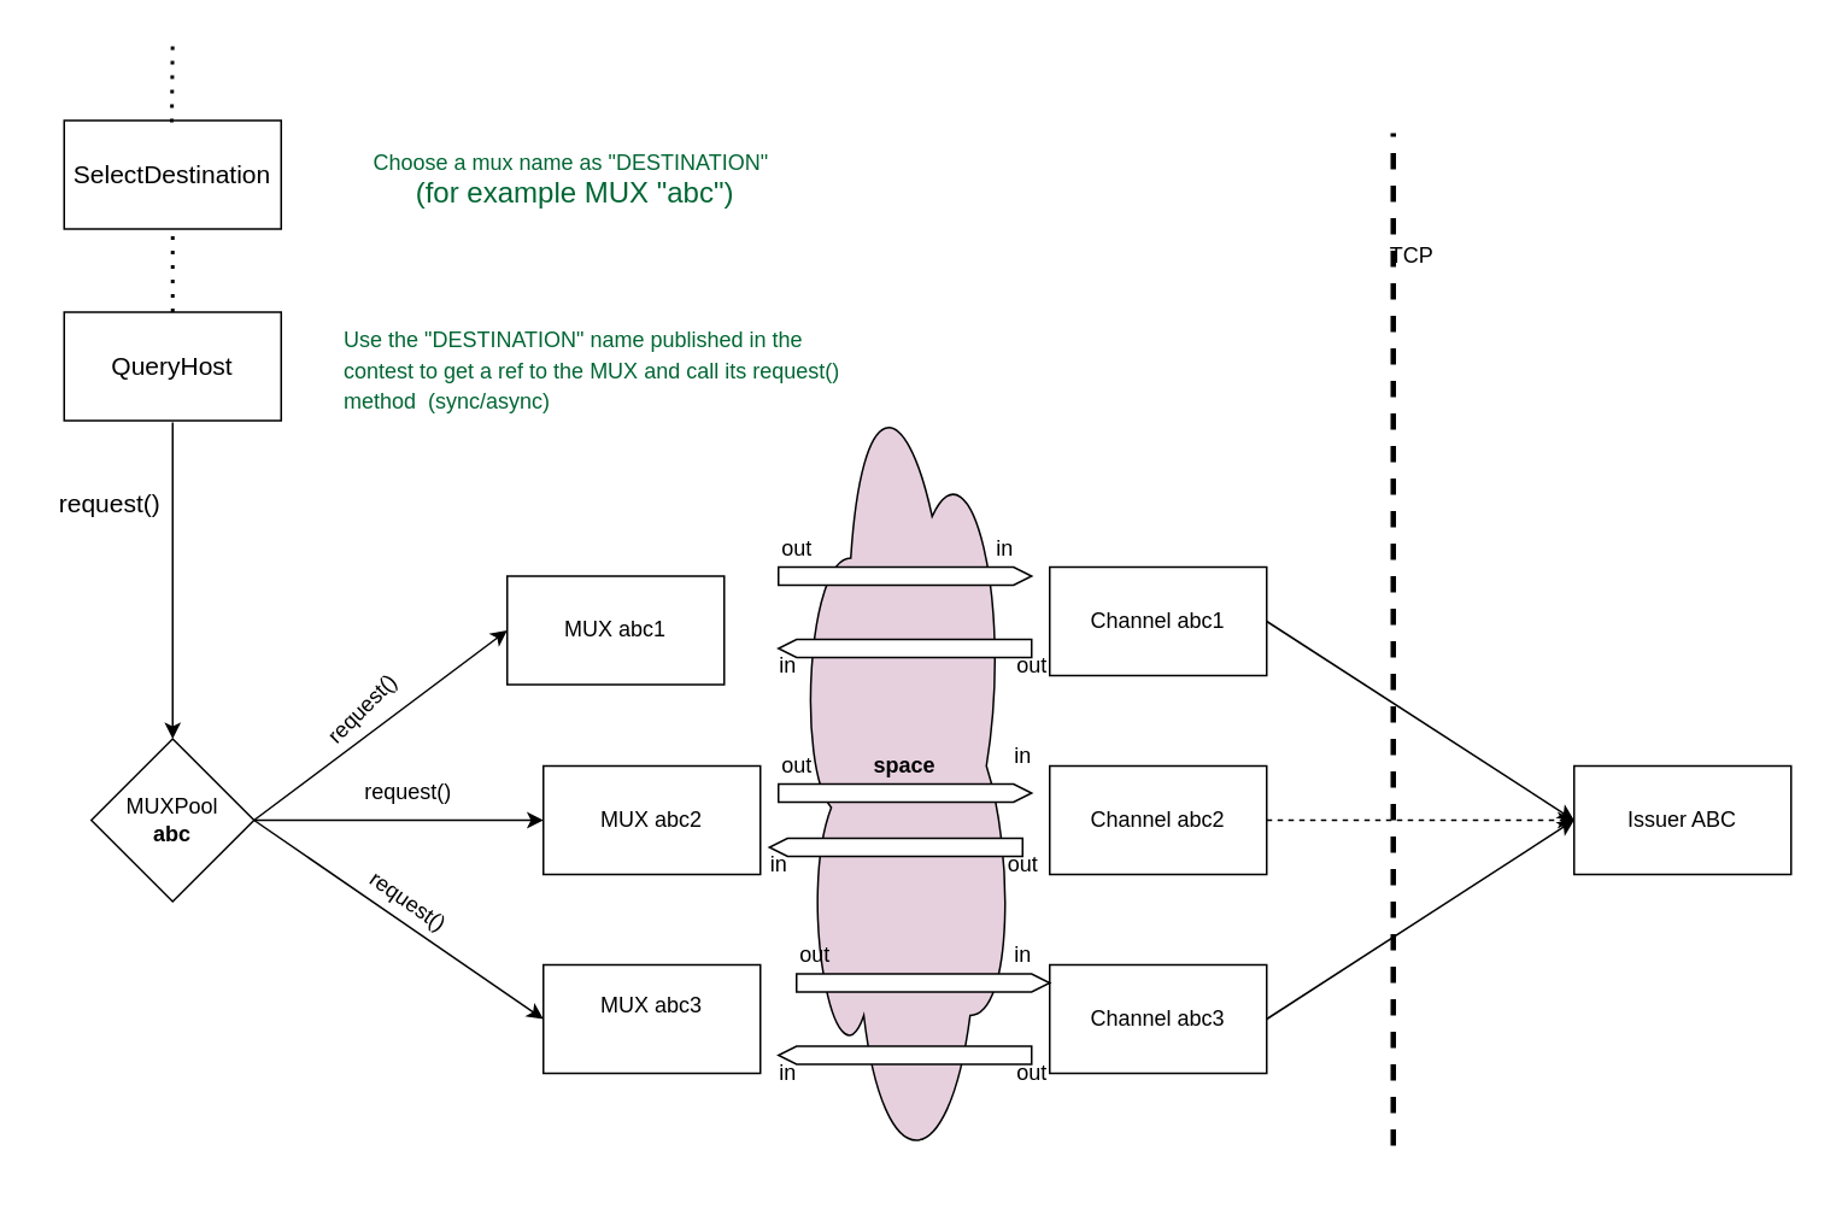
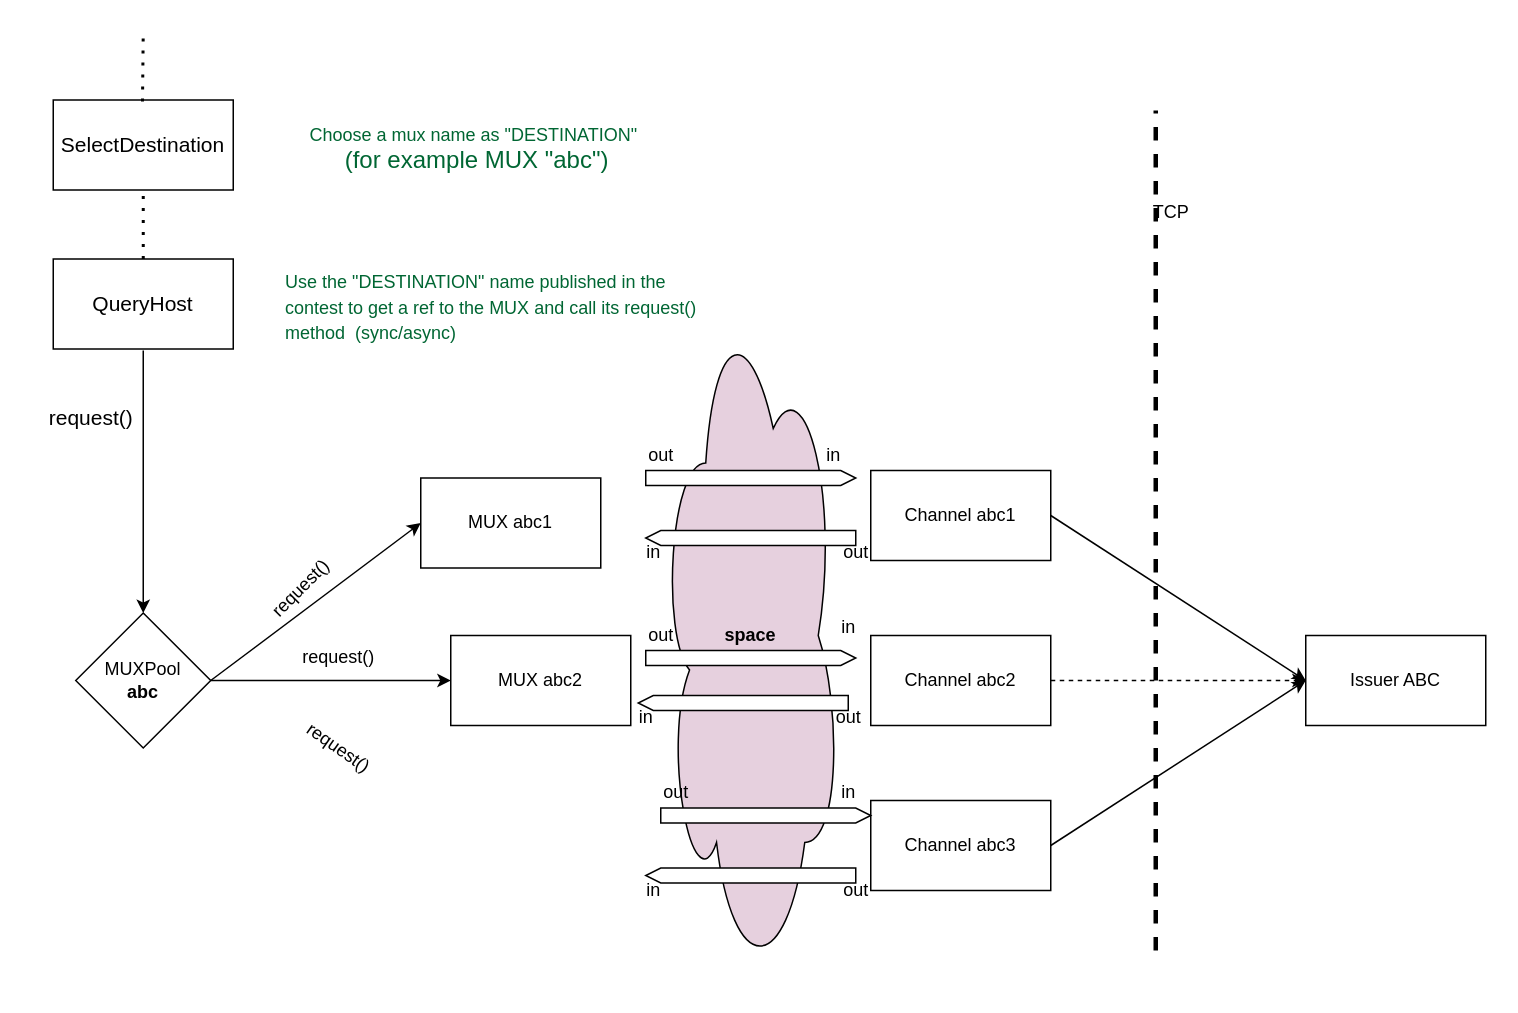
- <mxCell id="41" value="" style="endArrow=classic;html=1;rounded=0;exitX=1;exitY=0.5;exitDx=0;exitDy=0;entryX=0;entryY=0.5;entryDx=0;entryDy=0;" edge="1" parent="1" source="34" target="5"><mxGeometry width="50" height="50" relative="1" as="geometry"><mxPoint x="150" y="463" as="sourcePoint" /><mxPoint x="310" y="463" as="targetPoint" /></mxGeometry></mxCell>
- <mxCell id="5" value="&lt;div&gt;MUX abc3&lt;/div&gt;&lt;div&gt;&lt;br&gt;&lt;/div&gt;" style="rounded=0;whiteSpace=wrap;html=1;" vertex="1" parent="1"><mxGeometry x="300" y="533" width="120" height="60" as="geometry" /></mxCell>
